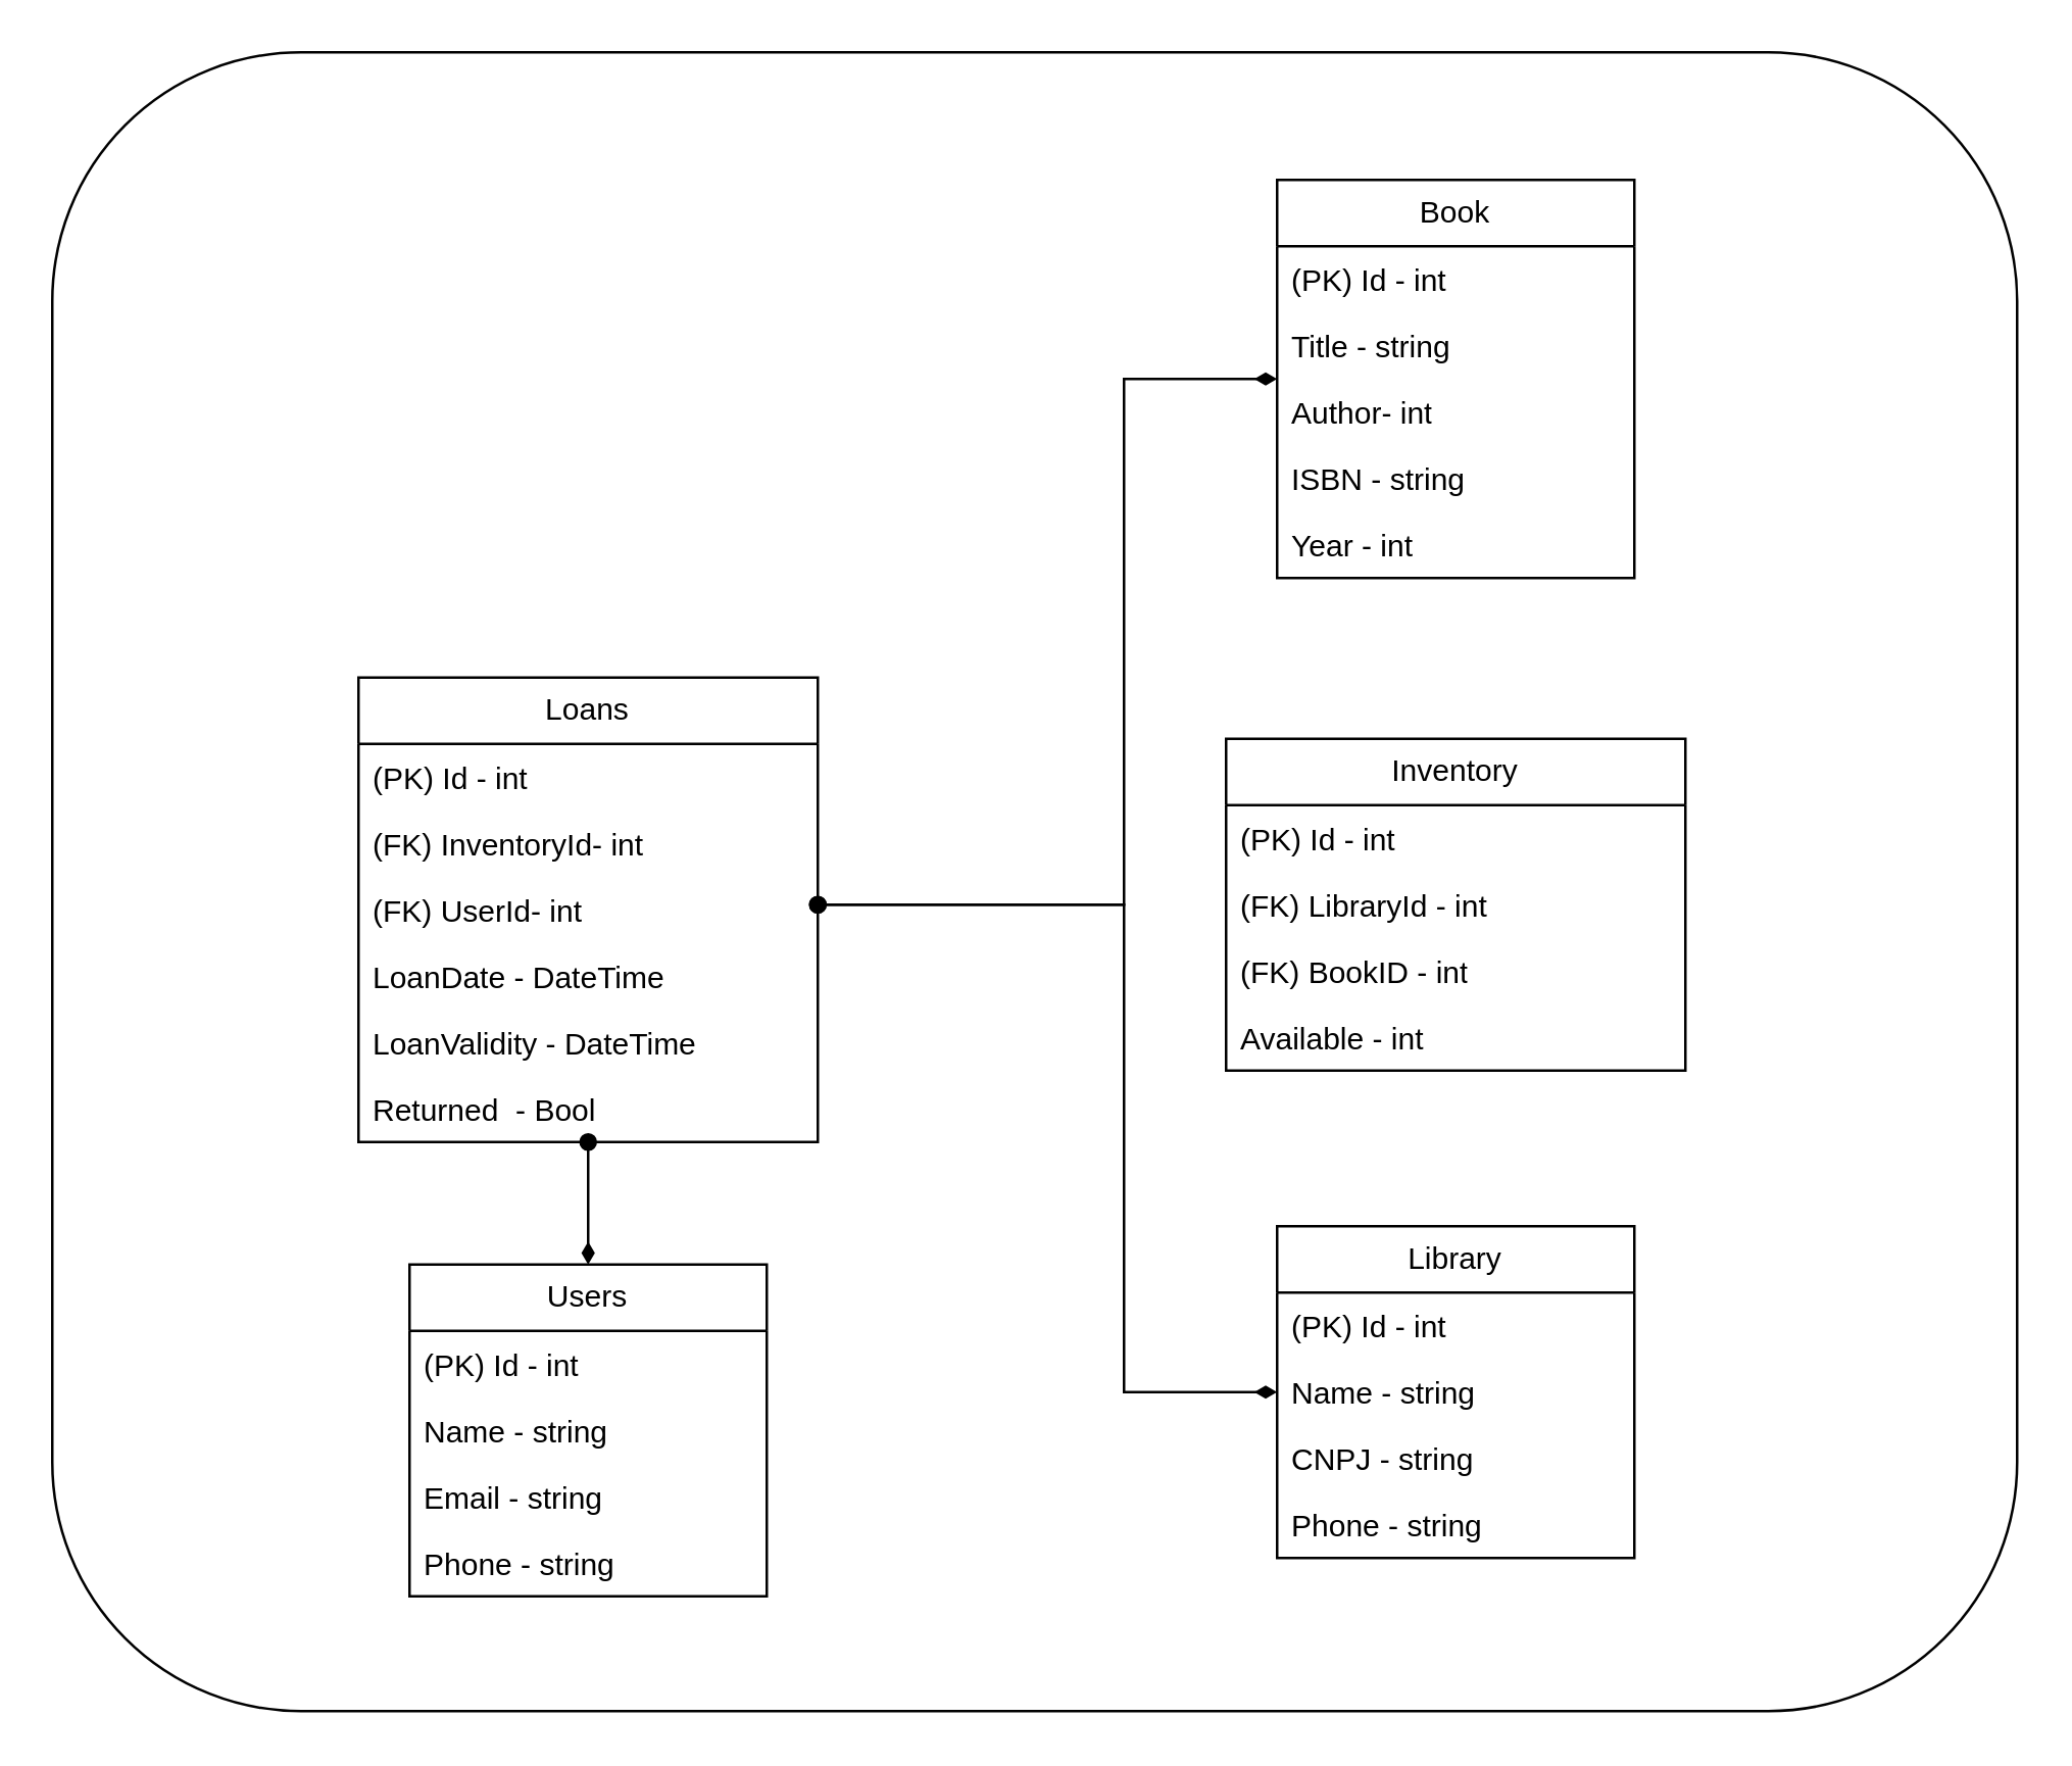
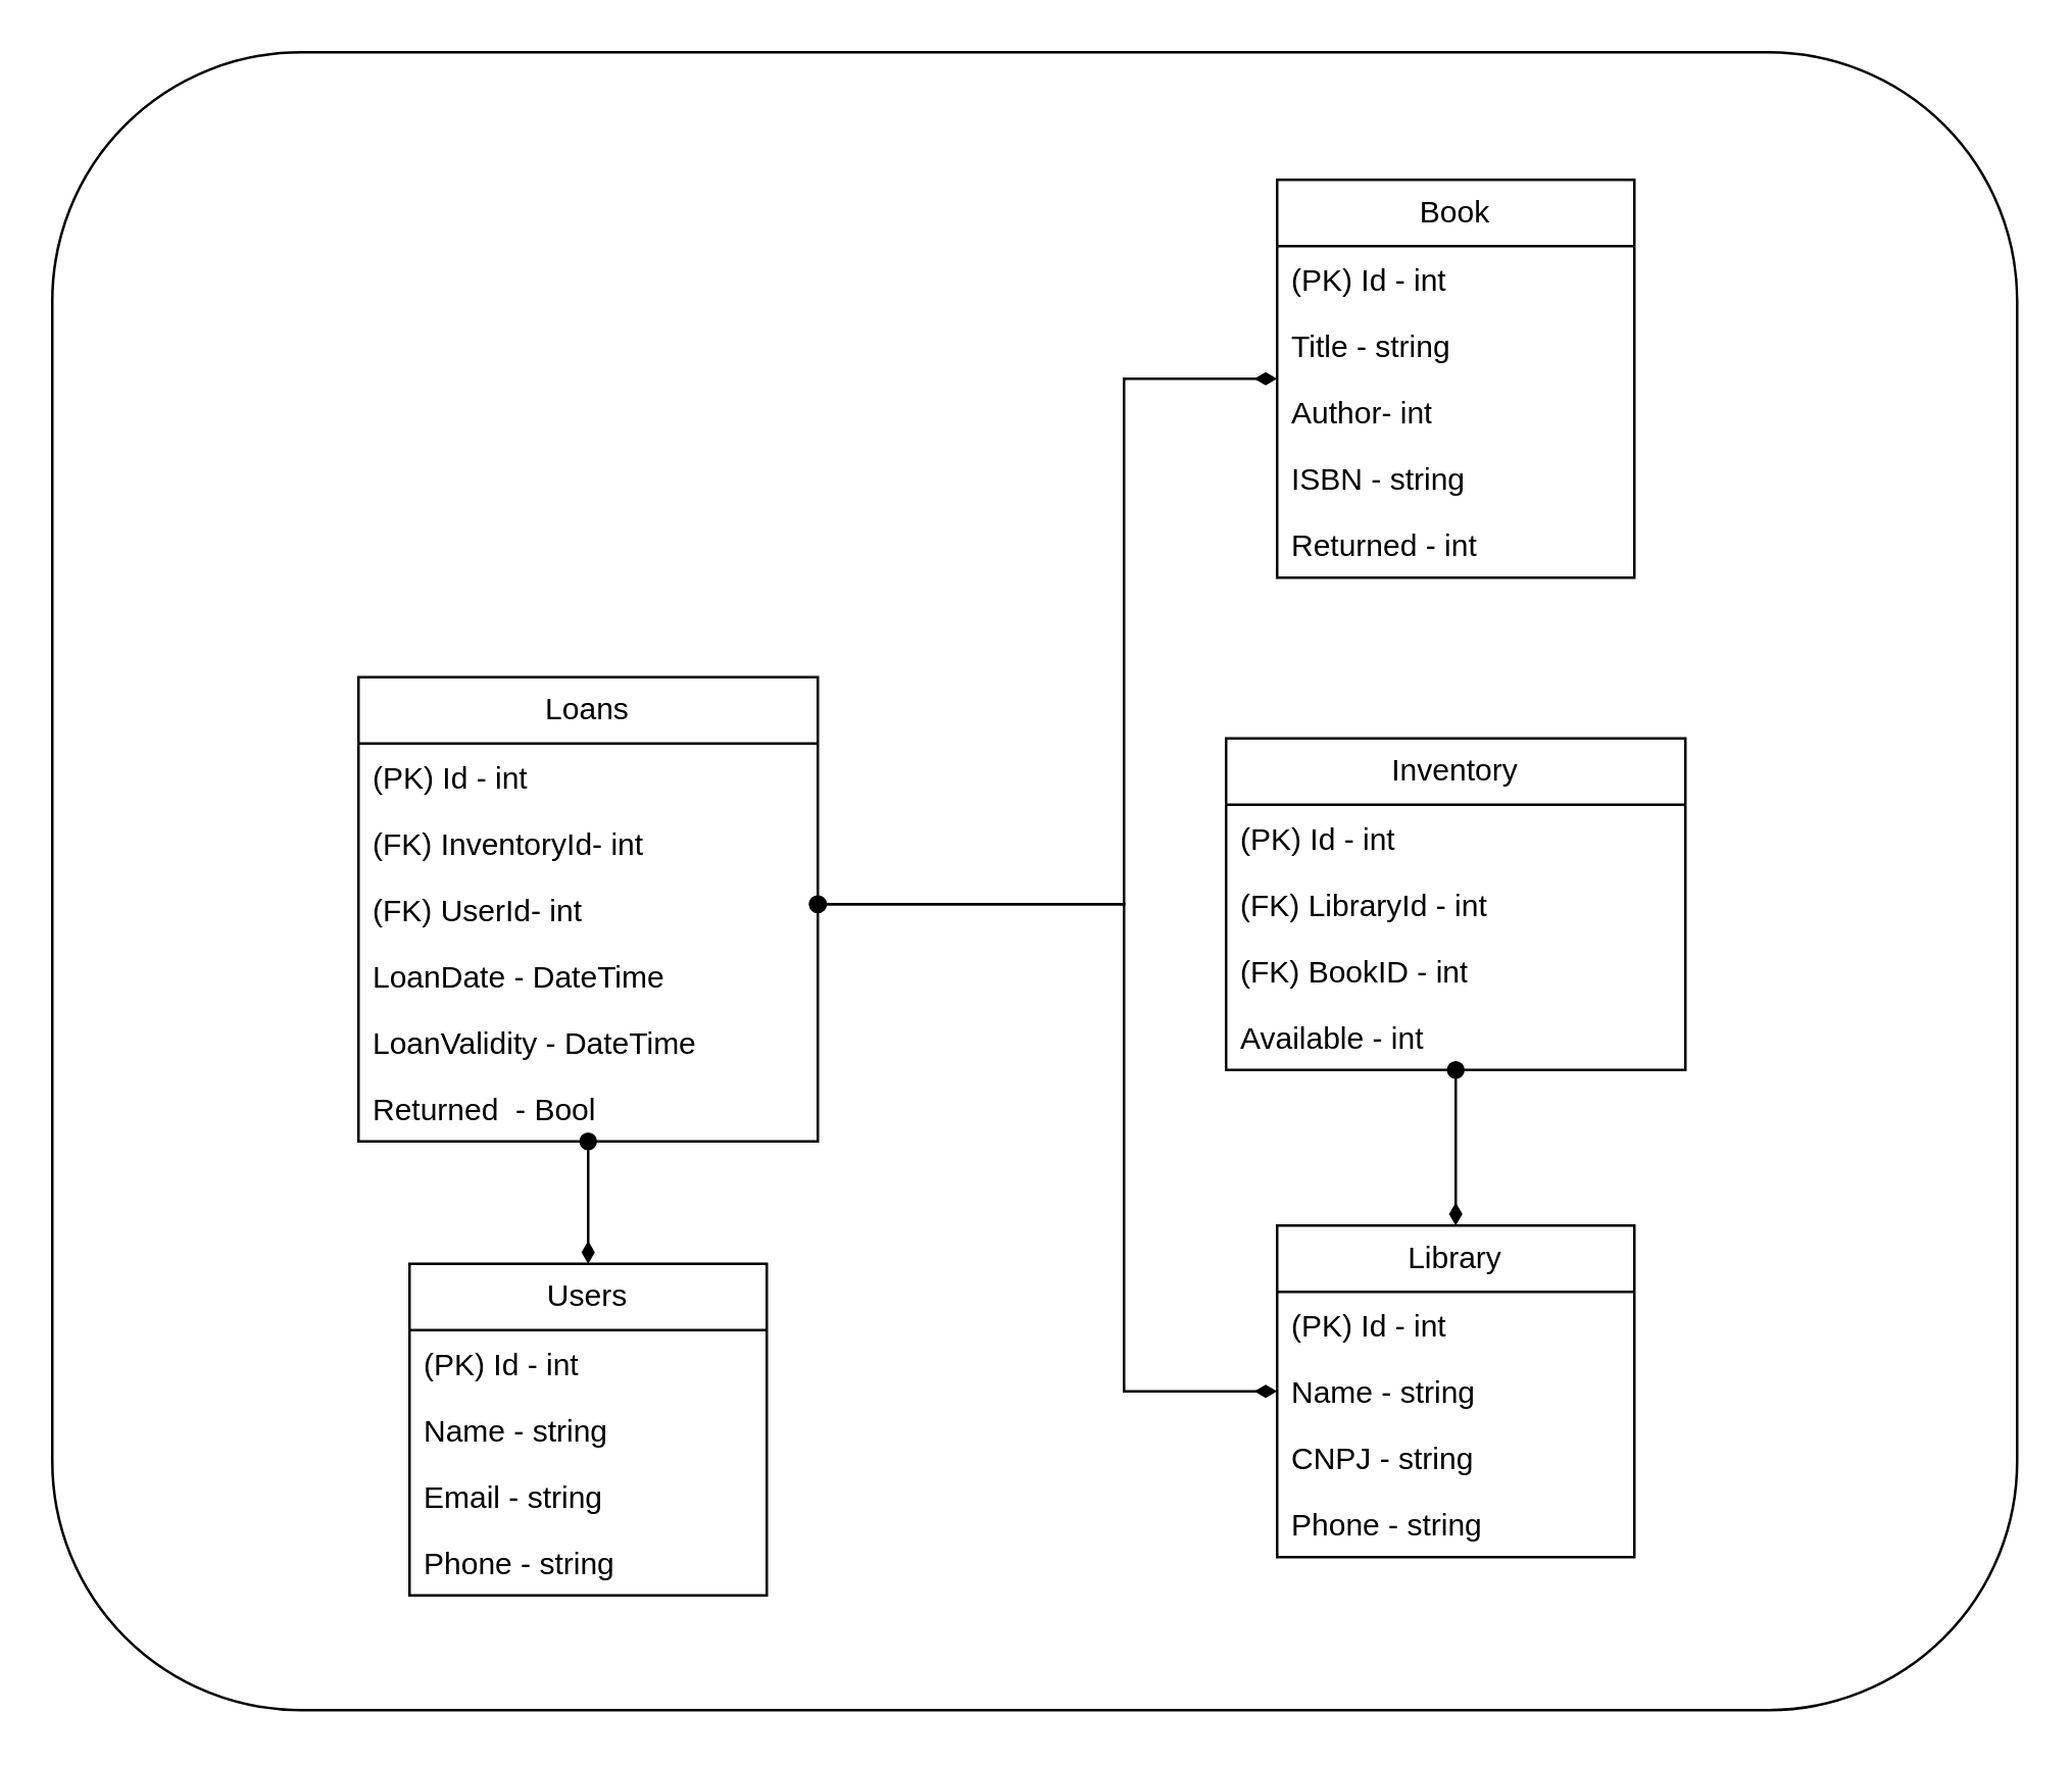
- <mxCell id="9" value="Year - int" style="text;strokeColor=none;fillColor=none;align=left;verticalAlign=top;spacingLeft=4;spacingRight=4;overflow=hidden;rotatable=0;points=[[0,0.5],[1,0.5]];portConstraint=eastwest;whiteSpace=wrap;html=1;" parent="4" vertex="1"><mxGeometry y="130" width="140" height="26" as="geometry" /></mxCell>
+ <mxCell id="9" value="Returned - int" style="text;strokeColor=none;fillColor=none;align=left;verticalAlign=top;spacingLeft=4;spacingRight=4;overflow=hidden;rotatable=0;points=[[0,0.5],[1,0.5]];portConstraint=eastwest;whiteSpace=wrap;html=1;" parent="4" vertex="1"><mxGeometry y="130" width="140" height="26" as="geometry" /></mxCell>
+ <mxCell id="30" style="edgeStyle=orthogonalEdgeStyle;rounded=0;orthogonalLoop=1;jettySize=auto;html=1;entryX=0.5;entryY=0;entryDx=0;entryDy=0;endArrow=diamondThin;endFill=1;startArrow=oval;startFill=1;" edge="1" parent="2" source="31" target="25"><mxGeometry relative="1" as="geometry" /></mxCell>
